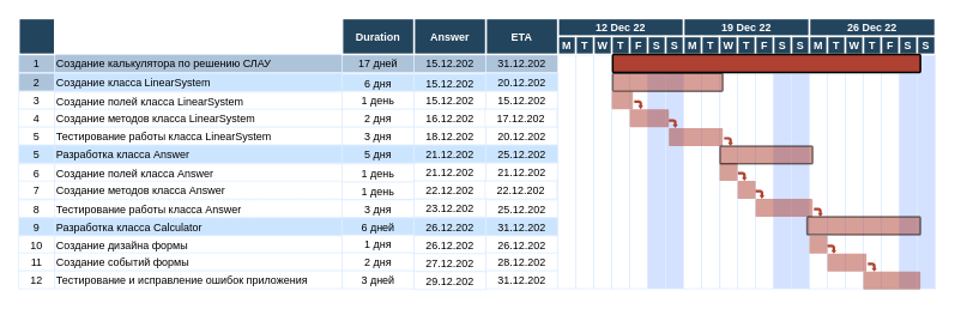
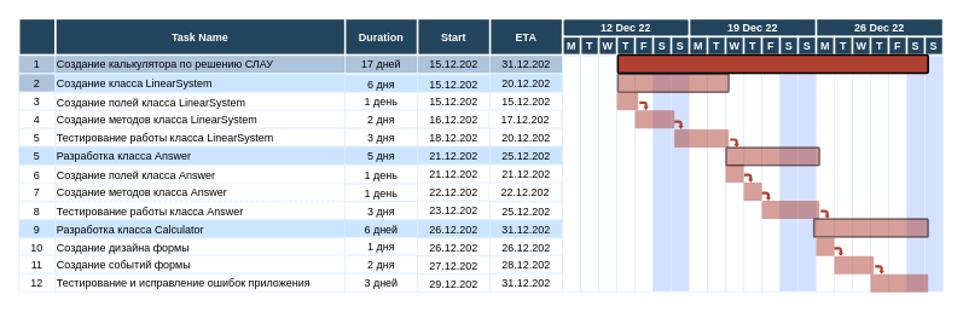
- <mxCell id="81" value="12 Dec 22" style="fillColor=#23445D;strokeColor=#FFFFFF;strokeWidth=2;fontColor=#FFFFFF;fontStyle=1" parent="1" vertex="1"><mxGeometry x="620.5" y="20" width="140" height="20" as="geometry" /></mxCell>
+ <mxCell id="81" value="12 Dec 22" style="fillColor=#23445D;strokeColor=#FFFFFF;strokeWidth=2;fontColor=#FFFFFF;fontStyle=1;rounded=1;" parent="1" vertex="1"><mxGeometry x="620.5" y="20" width="140" height="20" as="geometry" /></mxCell>
+ <mxCell id="79" value="Task Name" style="fillColor=#23445D;strokeColor=#FFFFFF;strokeWidth=2;fontColor=#FFFFFF;fontStyle=1" parent="1" vertex="1"><mxGeometry x="60.5" y="20" width="320" height="40" as="geometry" /></mxCell>
- <mxCell id="90" value="Answer" style="fillColor=#23445D;strokeColor=#FFFFFF;strokeWidth=2;fontColor=#FFFFFF;fontStyle=1" parent="1" vertex="1"><mxGeometry x="460.5" y="20" width="80.0" height="40.0" as="geometry" /></mxCell>
+ <mxCell id="90" value="Start" style="fillColor=#23445D;strokeColor=#FFFFFF;strokeWidth=2;fontColor=#FFFFFF;fontStyle=1" parent="1" vertex="1"><mxGeometry x="460.5" y="20" width="80.0" height="40.0" as="geometry" /></mxCell>
